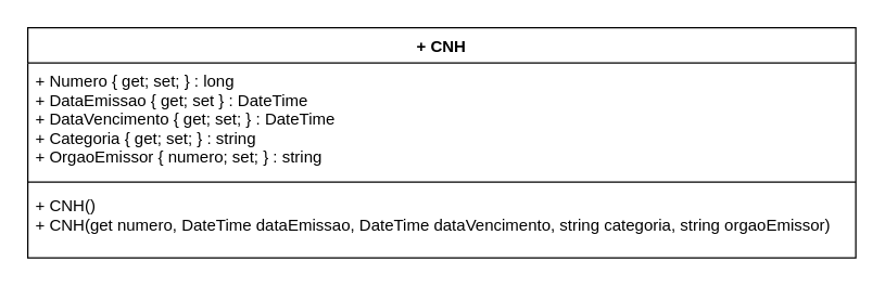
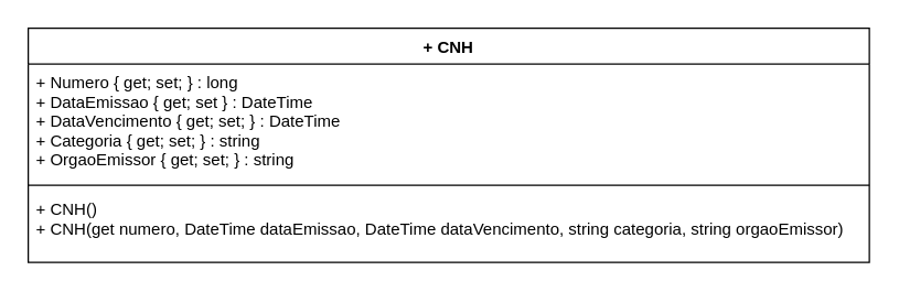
- <mxCell id="3" value="+ Numero { get; set; } : long&#10;+ DataEmissao { get; set } : DateTime&#10;+ DataVencimento { get; set; } : DateTime&#10;+ Categoria { get; set; } : string&#10;+ OrgaoEmissor { numero; set; } : string" style="text;strokeColor=none;fillColor=none;align=left;verticalAlign=top;spacingLeft=4;spacingRight=4;overflow=hidden;rotatable=0;points=[[0,0.5],[1,0.5]];portConstraint=eastwest;" vertex="1" parent="2"><mxGeometry y="26" width="610" height="84" as="geometry" /></mxCell>
+ <mxCell id="3" value="+ Numero { get; set; } : long&#10;+ DataEmissao { get; set } : DateTime&#10;+ DataVencimento { get; set; } : DateTime&#10;+ Categoria { get; set; } : string&#10;+ OrgaoEmissor { get; set; } : string" style="text;strokeColor=none;fillColor=none;align=left;verticalAlign=top;spacingLeft=4;spacingRight=4;overflow=hidden;rotatable=0;points=[[0,0.5],[1,0.5]];portConstraint=eastwest;" vertex="1" parent="2"><mxGeometry y="26" width="610" height="84" as="geometry" /></mxCell>
